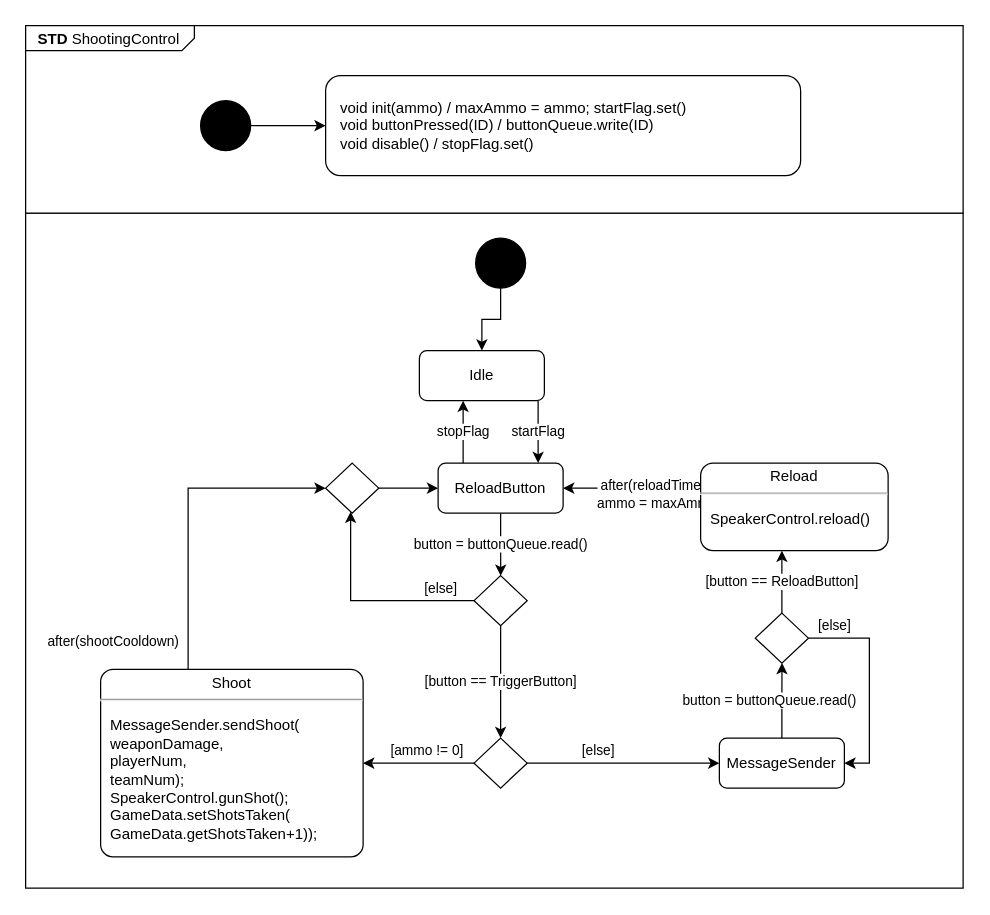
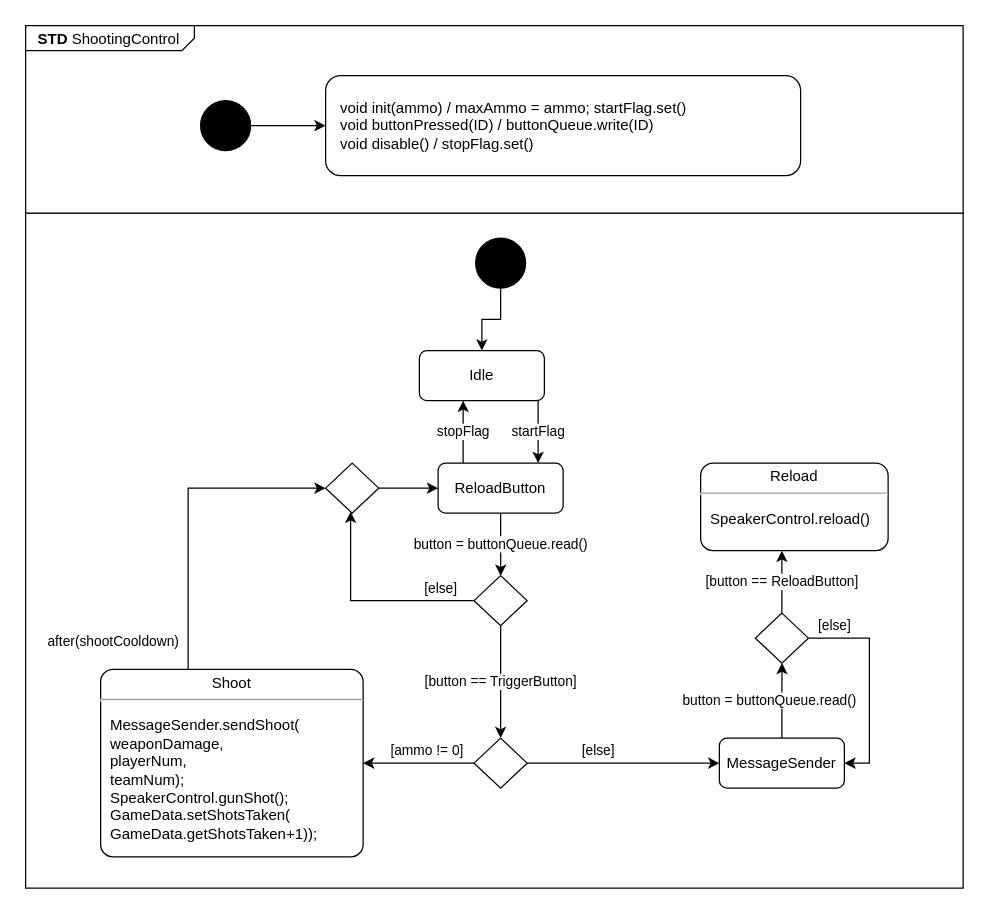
- <mxCell id="20" value="after(reloadTime) / &lt;br&gt;ammo = maxAmmo" style="edgeStyle=orthogonalEdgeStyle;rounded=0;orthogonalLoop=1;jettySize=auto;html=1;" edge="1" parent="1" source="31" target="14"><mxGeometry x="0.04" y="-20" relative="1" as="geometry"><mxPoint x="575" y="390" as="sourcePoint" /><Array as="points" /><mxPoint as="offset" /></mxGeometry></mxCell>
